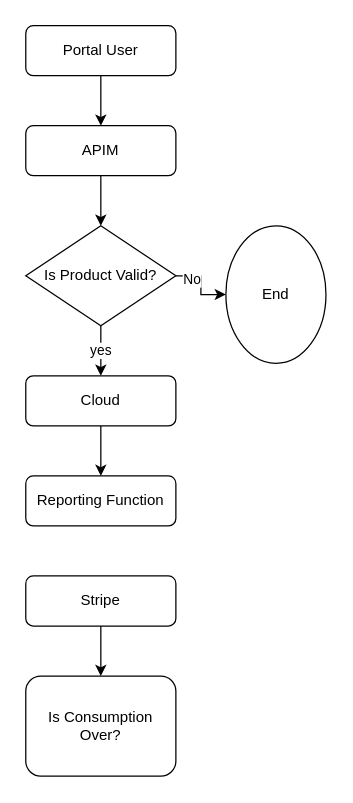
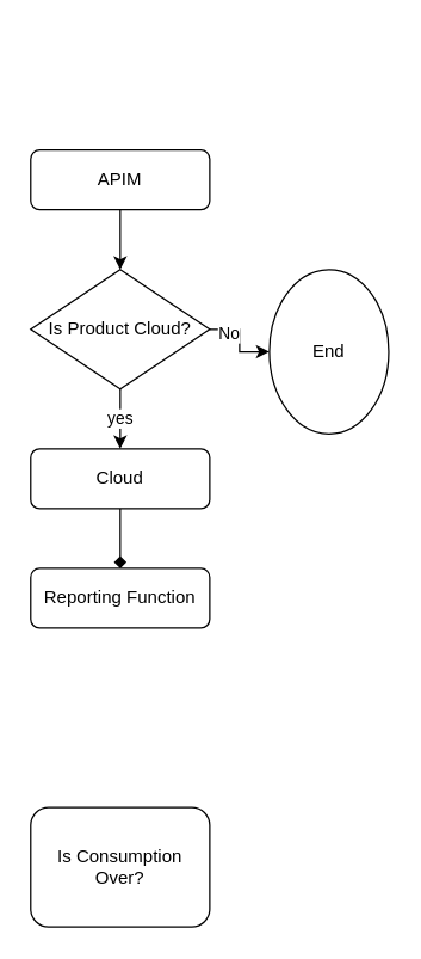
- <mxCell id="3" value="Portal User" style="rounded=1;whiteSpace=wrap;html=1;" vertex="1" parent="1"><mxGeometry x="20" y="20" width="120" height="40" as="geometry" /></mxCell>
- <mxCell id="2" style="edgeStyle=orthogonalEdgeStyle;rounded=0;orthogonalLoop=1;jettySize=auto;html=1;entryX=0.5;entryY=0;entryDx=0;entryDy=0;" edge="1" parent="1" source="3" target="5"><mxGeometry relative="1" as="geometry" /></mxCell>
- <mxCell id="14" value="Is Product Valid?" style="rhombus;whiteSpace=wrap;html=1;" vertex="1" parent="1"><mxGeometry x="20" y="180" width="120" height="80" as="geometry" /></mxCell>
+ <mxCell id="14" value="Is Product Cloud?" style="rhombus;whiteSpace=wrap;html=1;" vertex="1" parent="1"><mxGeometry x="20" y="180" width="120" height="80" as="geometry" /></mxCell>
- <mxCell id="6" style="edgeStyle=orthogonalEdgeStyle;rounded=0;orthogonalLoop=1;jettySize=auto;html=1;entryX=0.5;entryY=0;entryDx=0;entryDy=0;" edge="1" parent="1" source="7" target="8"><mxGeometry relative="1" as="geometry" /></mxCell>
+ <mxCell id="6" style="edgeStyle=orthogonalEdgeStyle;rounded=0;orthogonalLoop=1;jettySize=auto;html=1;entryX=0.5;entryY=0;entryDx=0;entryDy=0;endArrow=diamond;" edge="1" parent="1" source="7" target="8"><mxGeometry relative="1" as="geometry" /></mxCell>
- <mxCell id="10" value="Stripe" style="rounded=1;whiteSpace=wrap;html=1;" vertex="1" parent="1"><mxGeometry x="20" y="460" width="120" height="40" as="geometry" /></mxCell>
- <mxCell id="9" style="edgeStyle=orthogonalEdgeStyle;rounded=0;orthogonalLoop=1;jettySize=auto;html=1;entryX=0.5;entryY=0;entryDx=0;entryDy=0;" edge="1" parent="1" source="10" target="15"><mxGeometry relative="1" as="geometry" /></mxCell>
